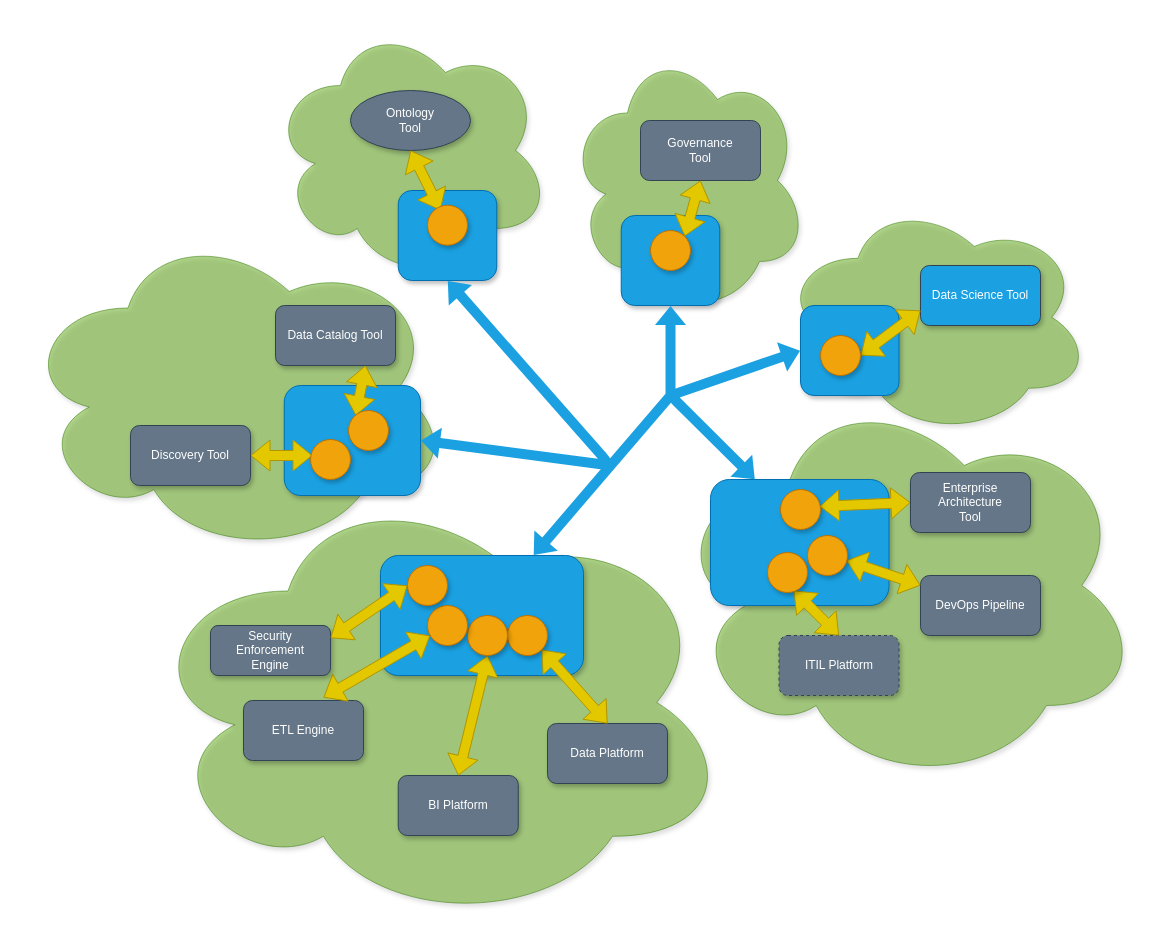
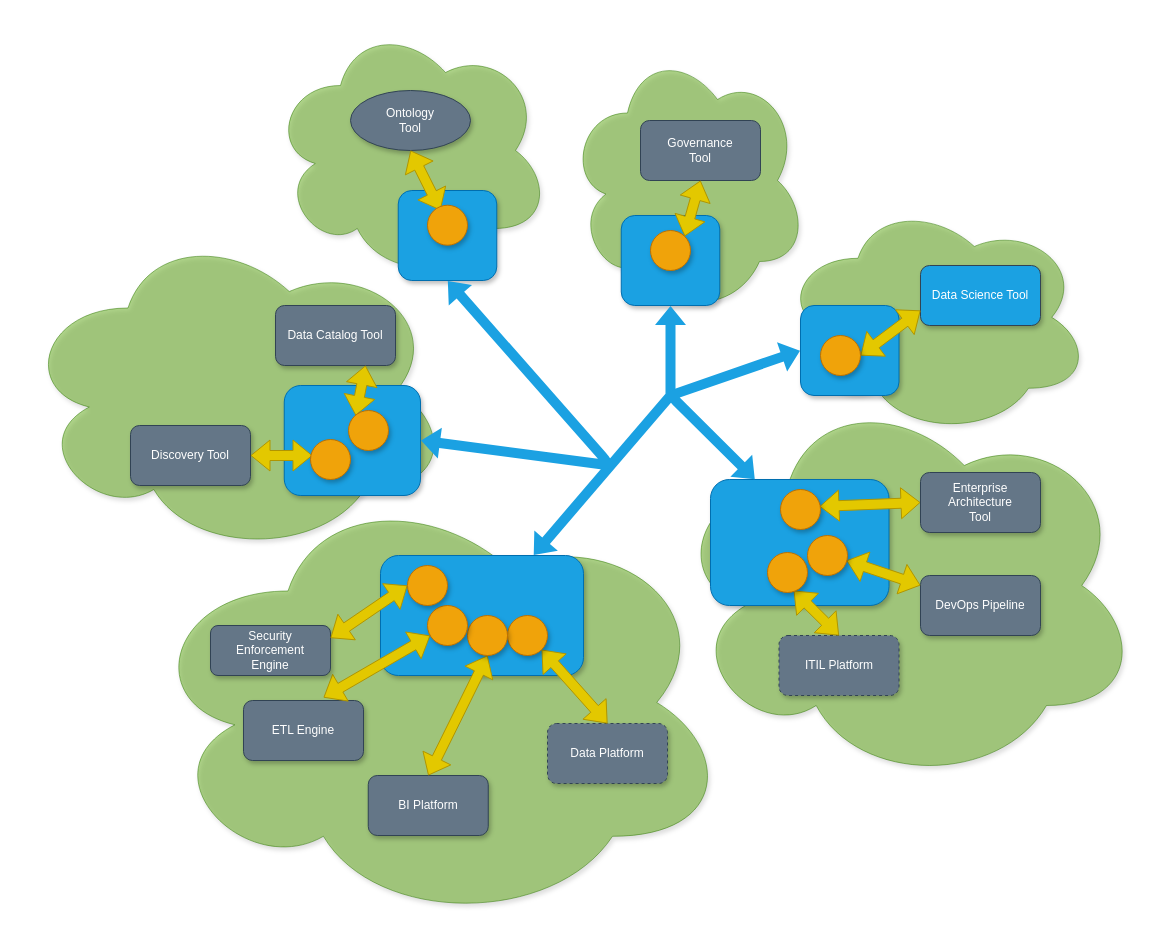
- <mxCell id="19" value="Enterprise&lt;br&gt;Architecture&lt;br&gt;Tool" style="rounded=1;whiteSpace=wrap;html=1;fillColor=#647687;strokeColor=#314354;fontColor=#ffffff;shadow=1;" parent="1" vertex="1"><mxGeometry x="910" y="472" width="120" height="60" as="geometry" /></mxCell>
+ <mxCell id="19" value="Enterprise&lt;br&gt;Architecture&lt;br&gt;Tool" style="rounded=1;whiteSpace=wrap;html=1;fillColor=#647687;strokeColor=#314354;fontColor=#ffffff;shadow=1;" parent="1" vertex="1"><mxGeometry x="920" y="472" width="120" height="60" as="geometry" /></mxCell>
- <mxCell id="29" value="Data Platform" style="rounded=1;whiteSpace=wrap;html=1;fillColor=#647687;strokeColor=#314354;fontColor=#ffffff;shadow=1;" parent="1" vertex="1"><mxGeometry x="547" y="723" width="120" height="60" as="geometry" /></mxCell>
+ <mxCell id="29" value="Data Platform" style="rounded=1;whiteSpace=wrap;html=1;fillColor=#647687;strokeColor=#314354;fontColor=#ffffff;shadow=1;dashed=1;" parent="1" vertex="1"><mxGeometry x="547" y="723" width="120" height="60" as="geometry" /></mxCell>
- <mxCell id="16" value="BI Platform" style="rounded=1;whiteSpace=wrap;html=1;fillColor=#647687;strokeColor=#314354;fontColor=#ffffff;shadow=1;" parent="1" vertex="1"><mxGeometry x="397.75" y="775" width="120" height="60" as="geometry" /></mxCell>
+ <mxCell id="16" value="BI Platform" style="rounded=1;whiteSpace=wrap;html=1;fillColor=#647687;strokeColor=#314354;fontColor=#ffffff;shadow=1;" parent="1" vertex="1"><mxGeometry x="367.75" y="775" width="120" height="60" as="geometry" /></mxCell>
